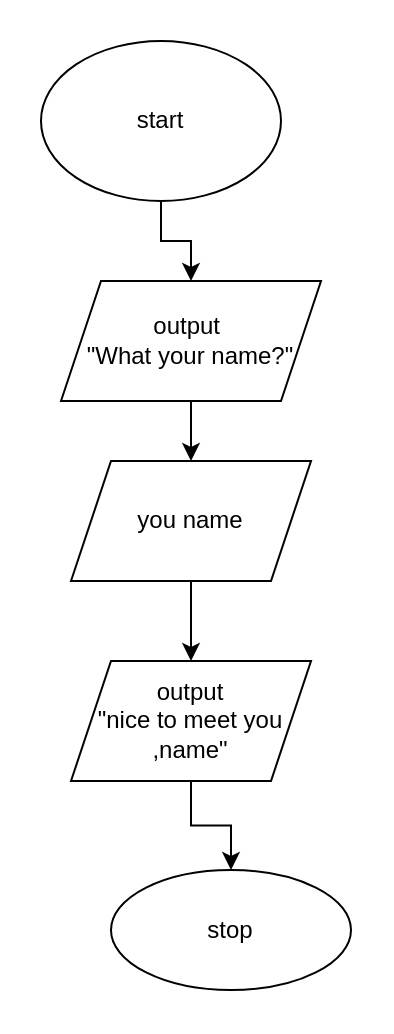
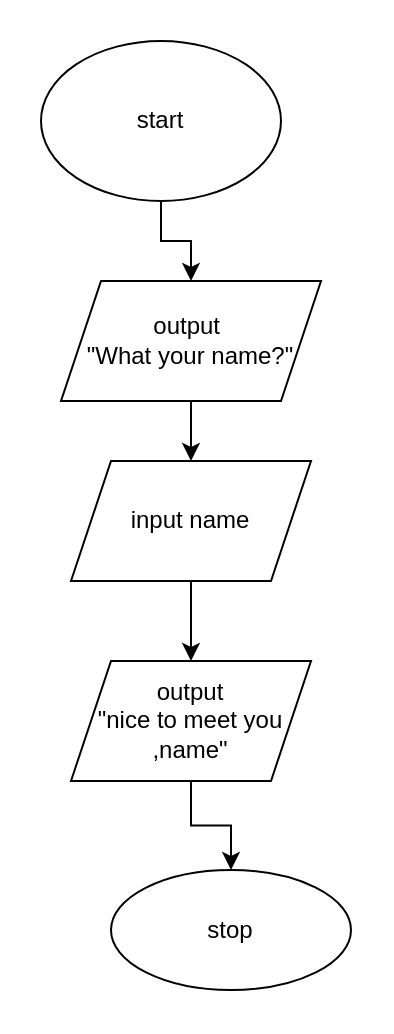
- <mxCell id="7" value="you name" style="shape=parallelogram;perimeter=parallelogramPerimeter;whiteSpace=wrap;html=1;fixedSize=1;" vertex="1" parent="1"><mxGeometry x="35" y="230" width="120" height="60" as="geometry" /></mxCell>
+ <mxCell id="7" value="input name" style="shape=parallelogram;perimeter=parallelogramPerimeter;whiteSpace=wrap;html=1;fixedSize=1;" vertex="1" parent="1"><mxGeometry x="35" y="230" width="120" height="60" as="geometry" /></mxCell>
